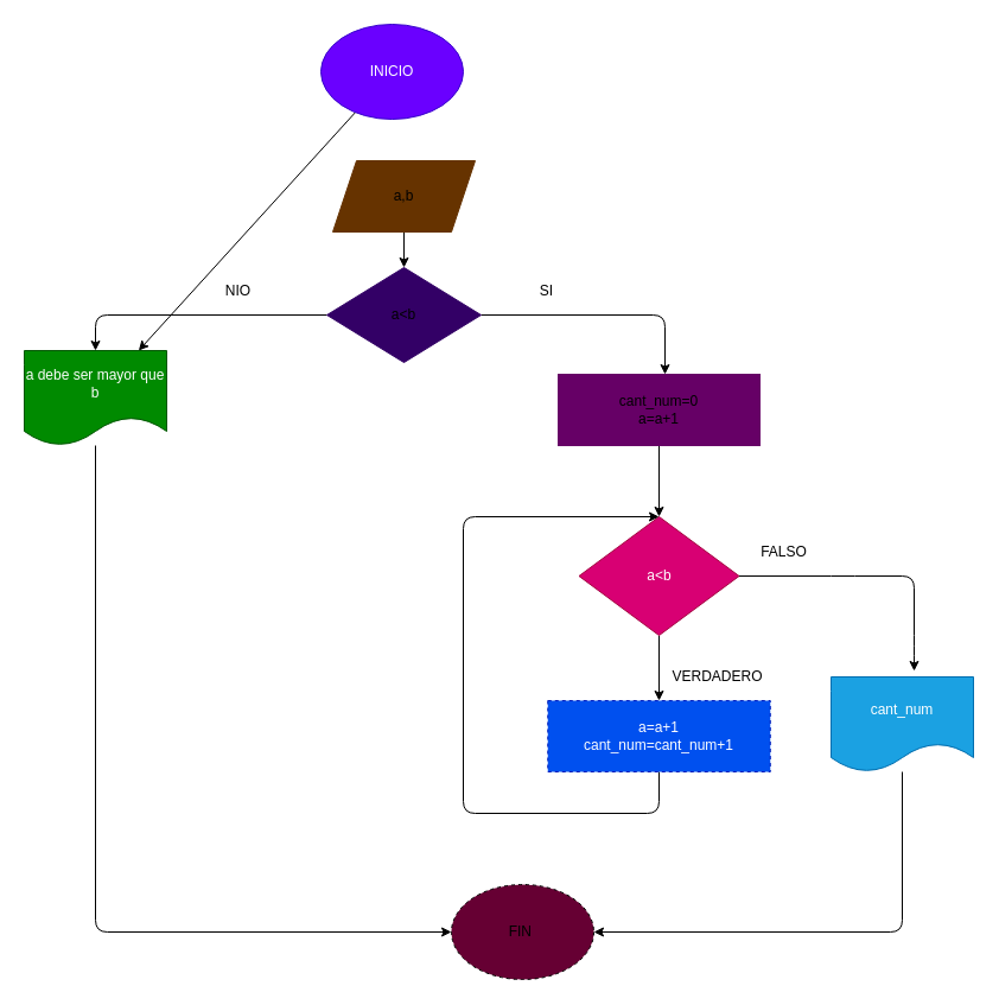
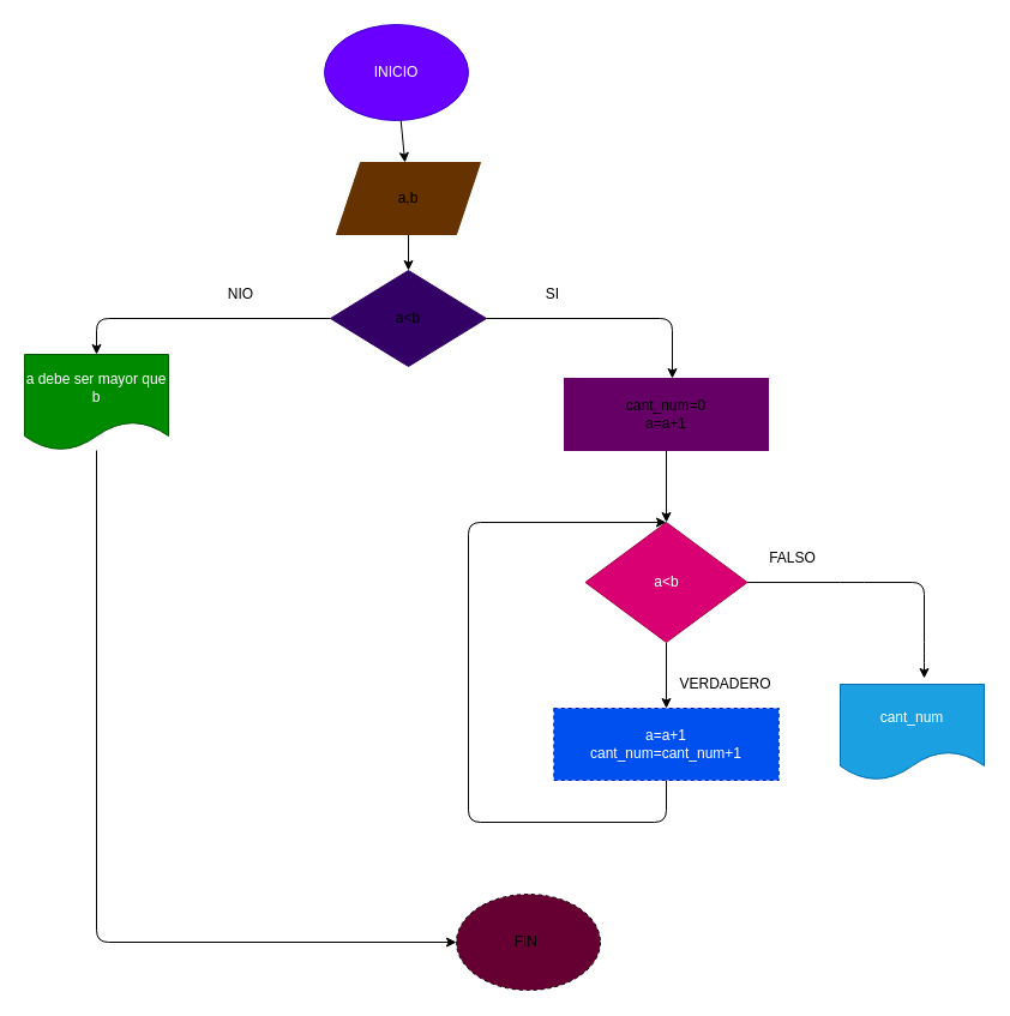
- <mxCell id="2" value="" style="edgeStyle=none;html=1;" edge="1" parent="1" source="3" target="10"><mxGeometry relative="1" as="geometry" /></mxCell>
+ <mxCell id="2" value="" style="edgeStyle=none;html=1;" edge="1" parent="1" source="3" target="5"><mxGeometry relative="1" as="geometry" /></mxCell>
- <mxCell id="16" style="edgeStyle=none;html=1;" edge="1" parent="1" source="17" target="22"><mxGeometry relative="1" as="geometry"><mxPoint x="510" y="785" as="targetPoint" /><Array as="points"><mxPoint x="760" y="785" /></Array></mxGeometry></mxCell>
